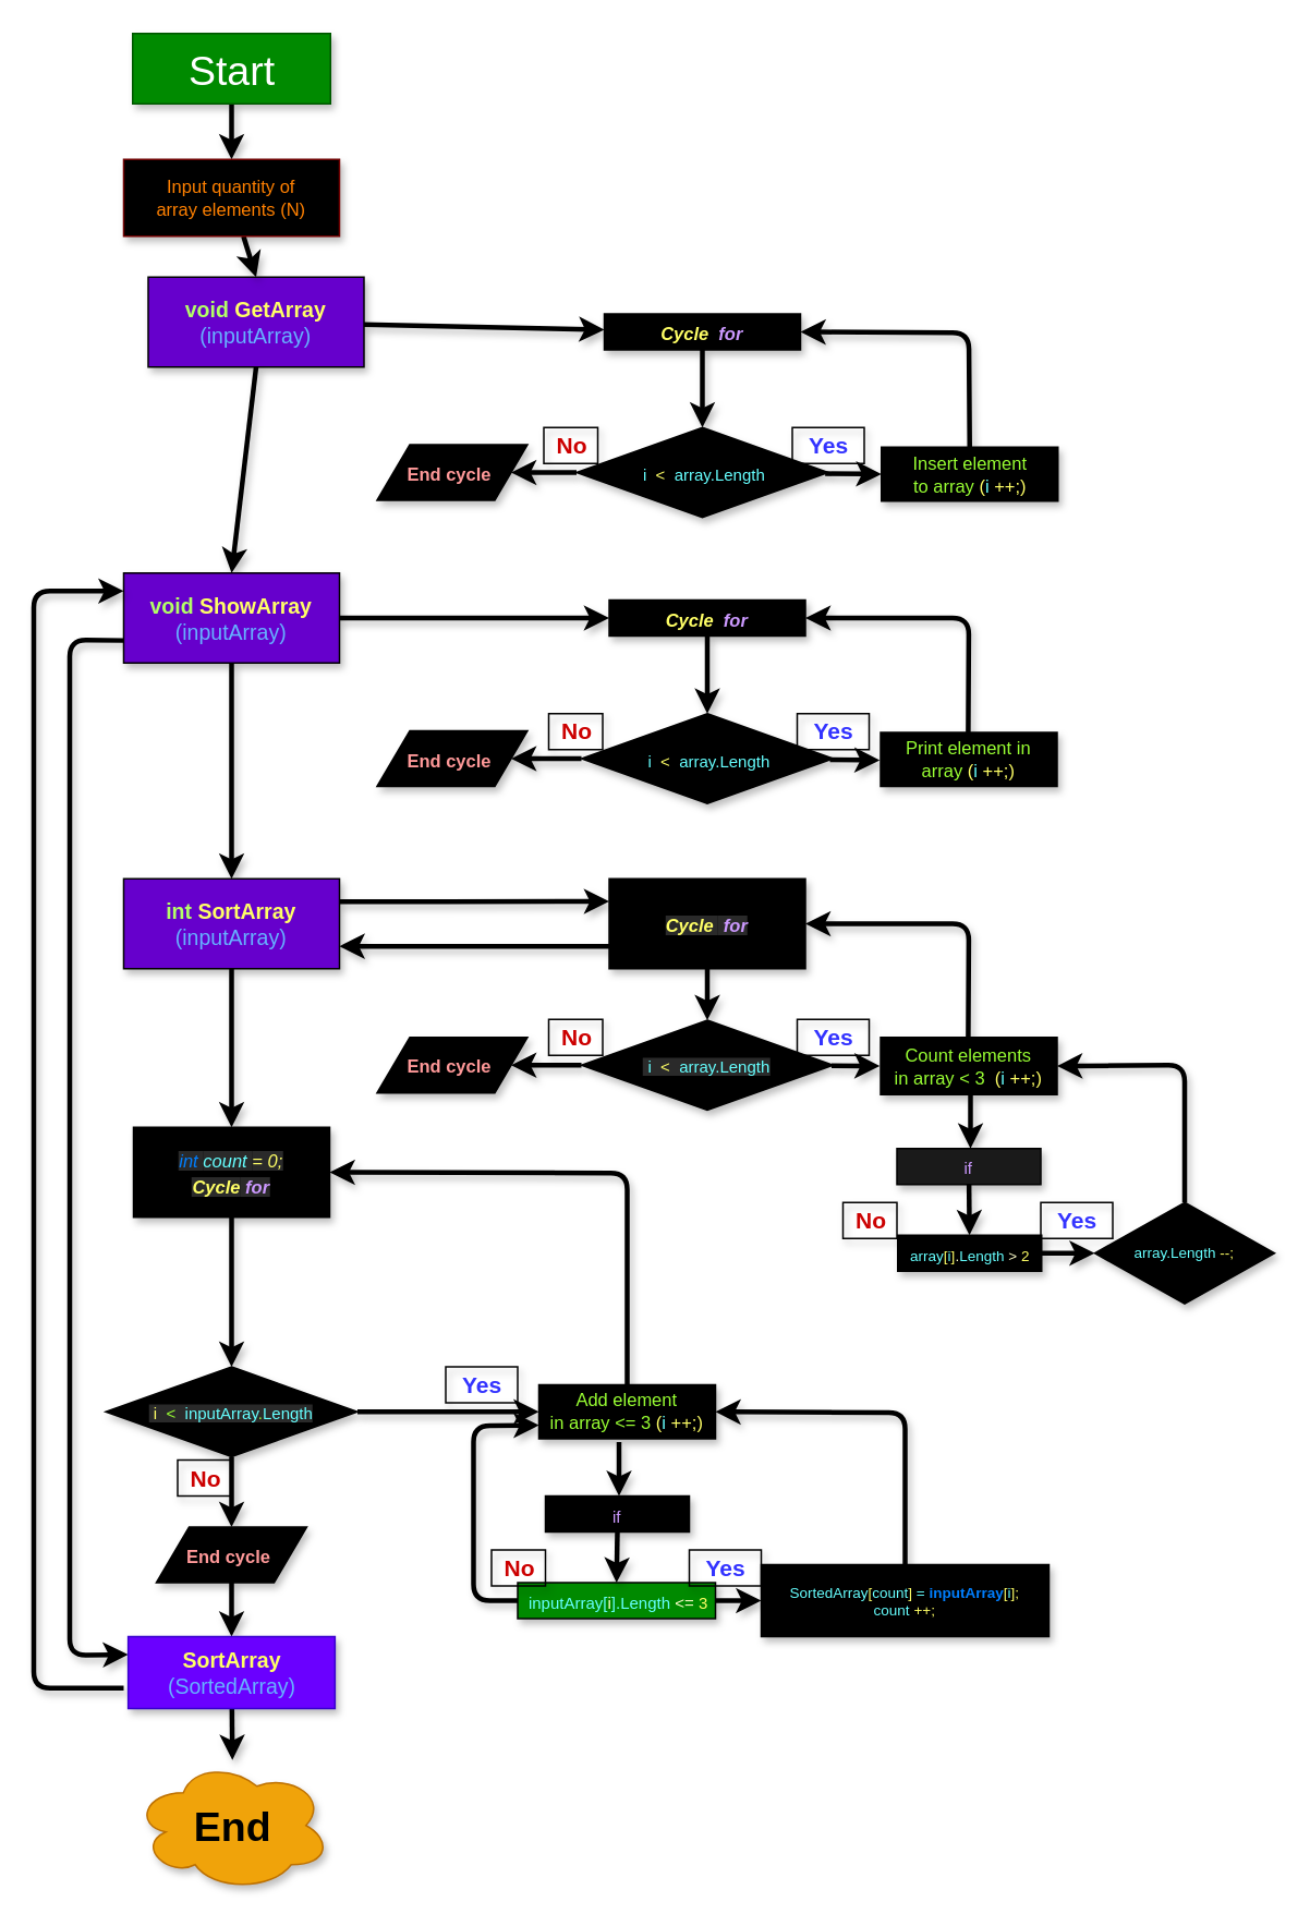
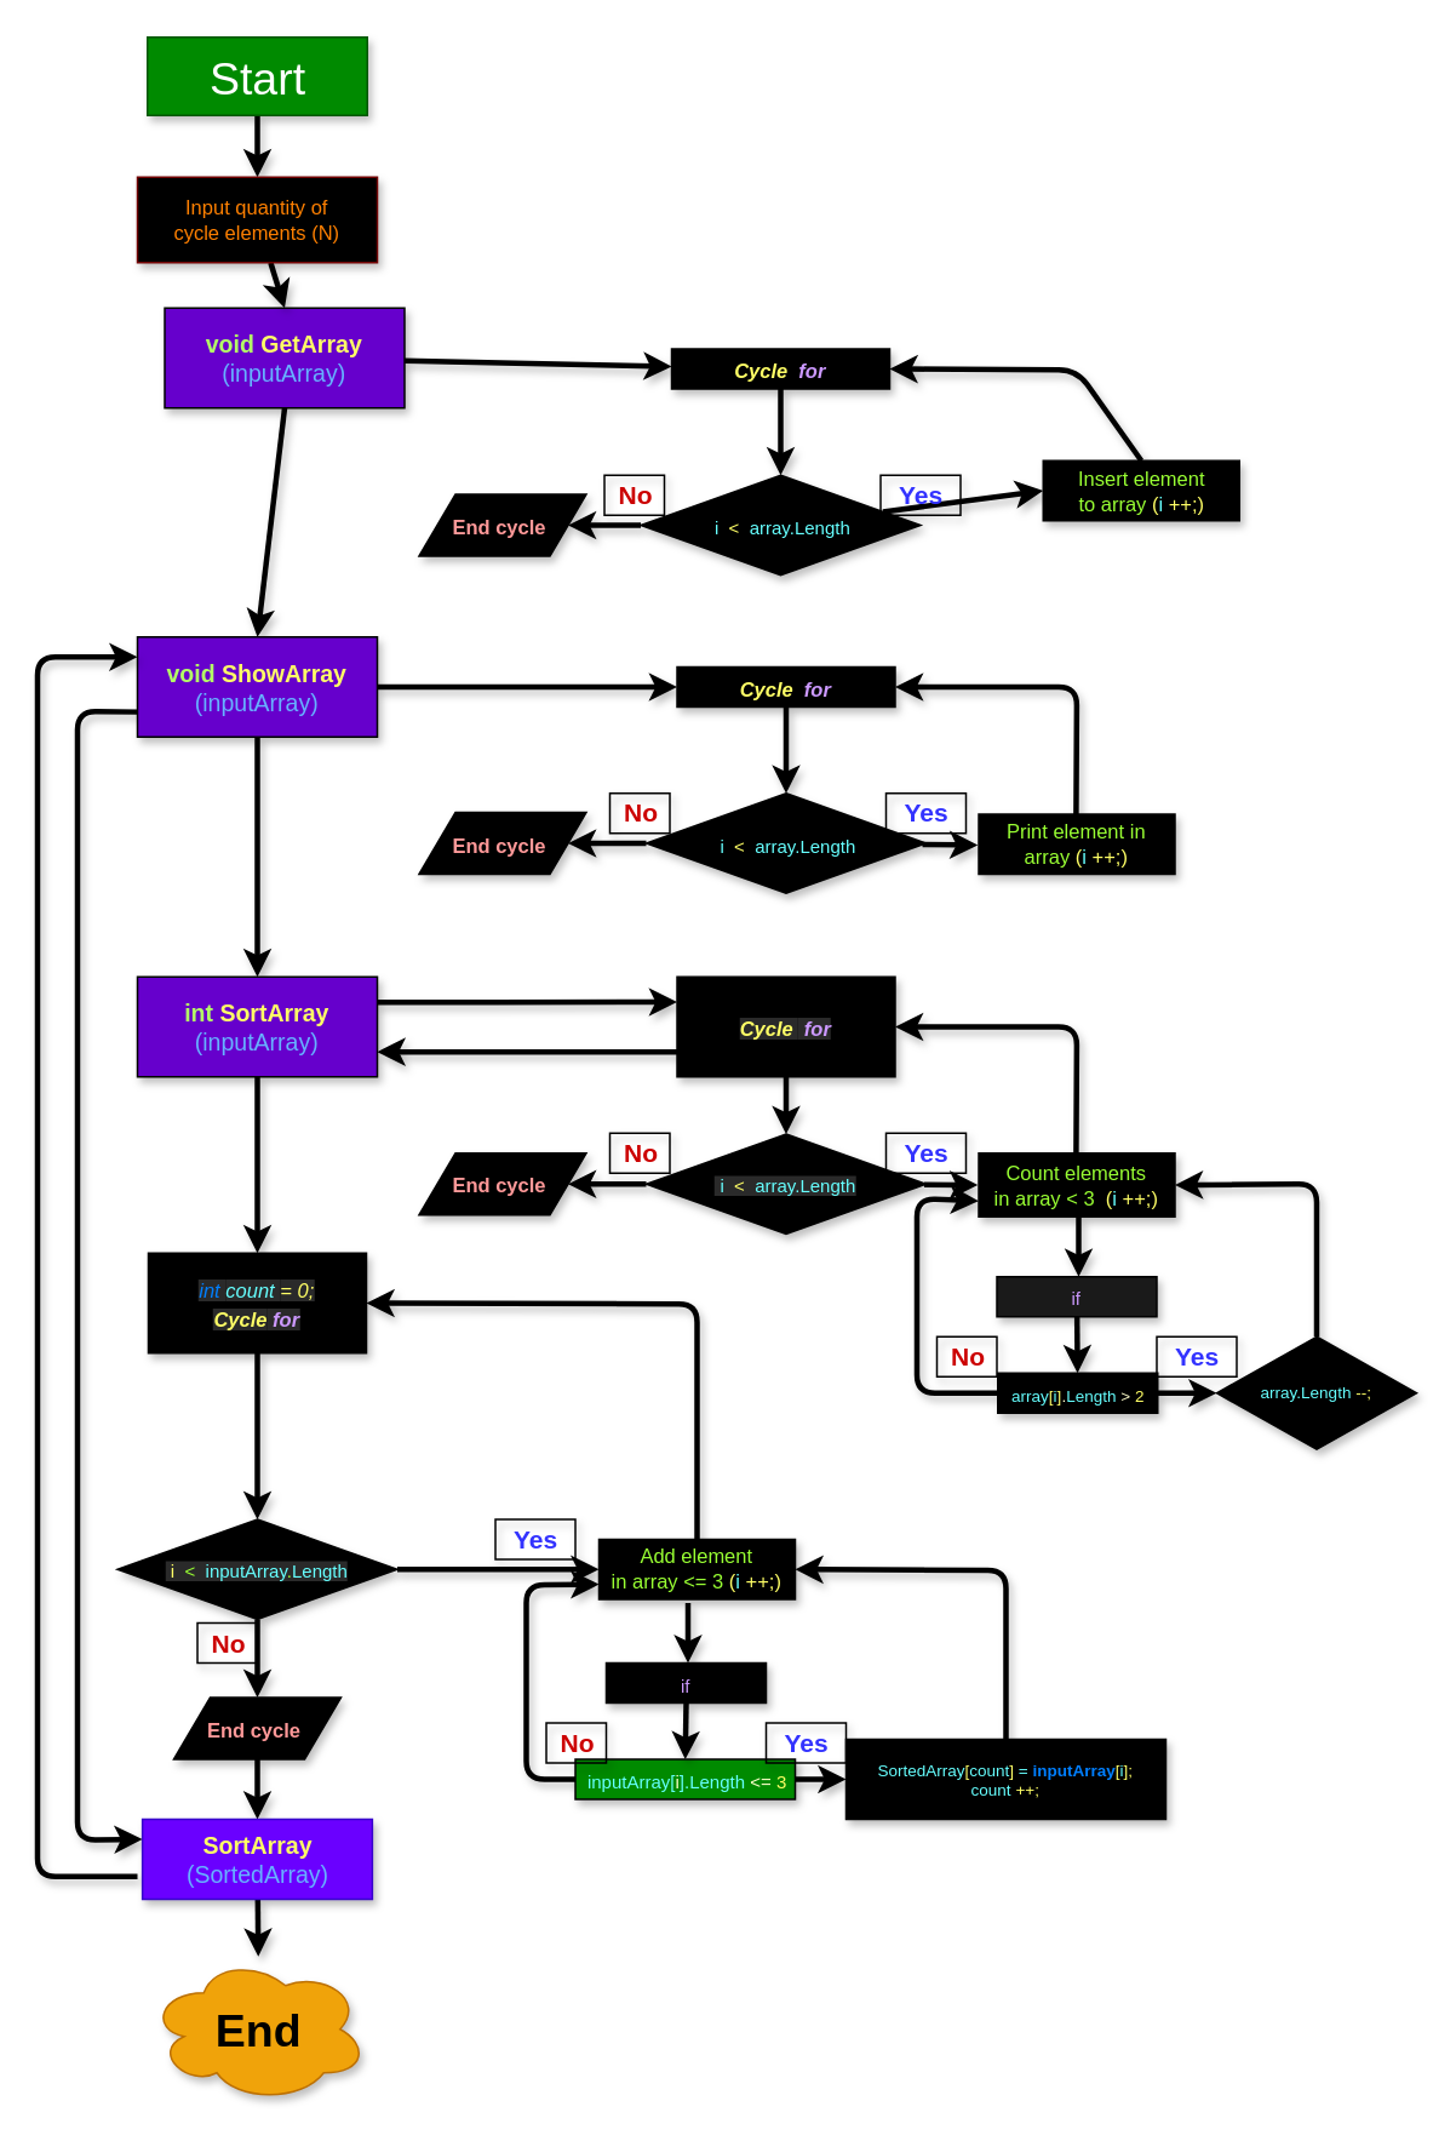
- <mxCell id="11" value="&lt;span style=&quot;color: rgb(255 , 128 , 0)&quot;&gt;Input quantity of&lt;/span&gt;&lt;br style=&quot;color: rgb(255 , 128 , 0)&quot;&gt;&lt;span style=&quot;color: rgb(255 , 128 , 0)&quot;&gt;array elements (N)&lt;/span&gt;" style="whiteSpace=wrap;html=1;labelBorderColor=none;fontSize=11;sketch=0;shadow=1;strokeColor=#6F0000;fillColor=#000000;fontColor=#ffffff;" parent="1" vertex="1"><mxGeometry x="75" y="97" width="132" height="47" as="geometry" /></mxCell>
+ <mxCell id="11" value="&lt;span style=&quot;color: rgb(255 , 128 , 0)&quot;&gt;Input quantity of&lt;/span&gt;&lt;br style=&quot;color: rgb(255 , 128 , 0)&quot;&gt;&lt;span style=&quot;color: rgb(255 , 128 , 0)&quot;&gt;cycle elements (N)&lt;/span&gt;" style="whiteSpace=wrap;html=1;labelBorderColor=none;fontSize=11;sketch=0;shadow=1;strokeColor=#6F0000;fillColor=#000000;fontColor=#ffffff;" parent="1" vertex="1"><mxGeometry x="75" y="97" width="132" height="47" as="geometry" /></mxCell>
- <mxCell id="48" value="&lt;font color=&quot;#99ff33&quot; style=&quot;font-size: 11px&quot;&gt;Insert element&lt;br&gt;to array&amp;nbsp;&lt;/font&gt;&lt;font color=&quot;#ffff66&quot; style=&quot;font-size: 11px&quot;&gt;(&lt;/font&gt;&lt;font color=&quot;#66ffff&quot; style=&quot;font-size: 11px&quot;&gt;i&lt;/font&gt;&lt;font color=&quot;#ffff66&quot; style=&quot;font-size: 11px&quot;&gt;&amp;nbsp;++;)&lt;/font&gt;" style="whiteSpace=wrap;html=1;labelBorderColor=none;fontSize=6;strokeWidth=1;fontStyle=0;sketch=0;shadow=1;strokeColor=#000000;fillColor=#000000;" parent="1" vertex="1"><mxGeometry x="538.5" y="273" width="108" height="33" as="geometry" /></mxCell>
+ <mxCell id="48" value="&lt;font color=&quot;#99ff33&quot; style=&quot;font-size: 11px&quot;&gt;Insert element&lt;br&gt;to array&amp;nbsp;&lt;/font&gt;&lt;font color=&quot;#ffff66&quot; style=&quot;font-size: 11px&quot;&gt;(&lt;/font&gt;&lt;font color=&quot;#66ffff&quot; style=&quot;font-size: 11px&quot;&gt;i&lt;/font&gt;&lt;font color=&quot;#ffff66&quot; style=&quot;font-size: 11px&quot;&gt;&amp;nbsp;++;)&lt;/font&gt;" style="whiteSpace=wrap;html=1;labelBorderColor=none;fontSize=6;strokeWidth=1;fontStyle=0;sketch=0;shadow=1;strokeColor=#000000;fillColor=#000000;" parent="1" vertex="1"><mxGeometry x="573.5" y="253" width="108" height="33" as="geometry" /></mxCell>
+ <mxCell id="45" value="" style="edgeStyle=none;html=1;labelBackgroundColor=#CC0000;fontSize=9;fontColor=#CC99FF;strokeWidth=3;entryX=0;entryY=0.75;entryDx=0;entryDy=0;sketch=0;shadow=1;strokeColor=#000000;" parent="1" source="46" target="43" edge="1"><mxGeometry relative="1" as="geometry"><mxPoint x="515" y="766" as="targetPoint" /><Array as="points"><mxPoint x="504" y="766" /><mxPoint x="504" y="659" /></Array></mxGeometry></mxCell>
